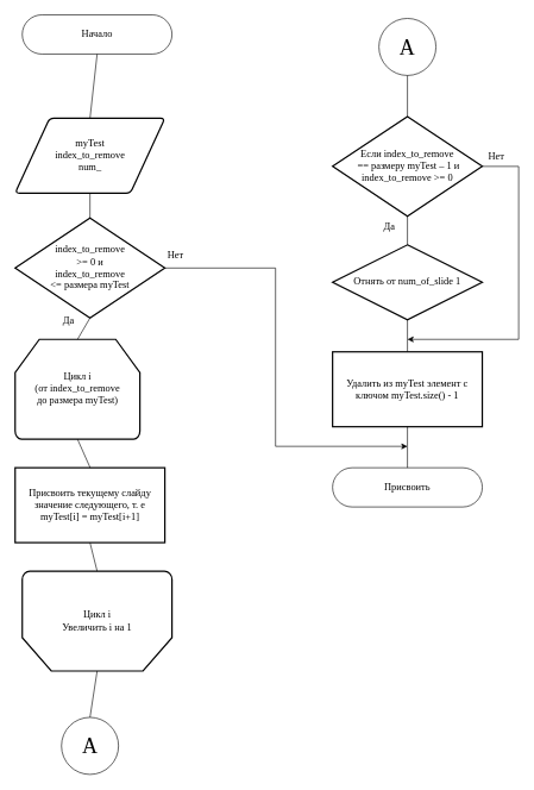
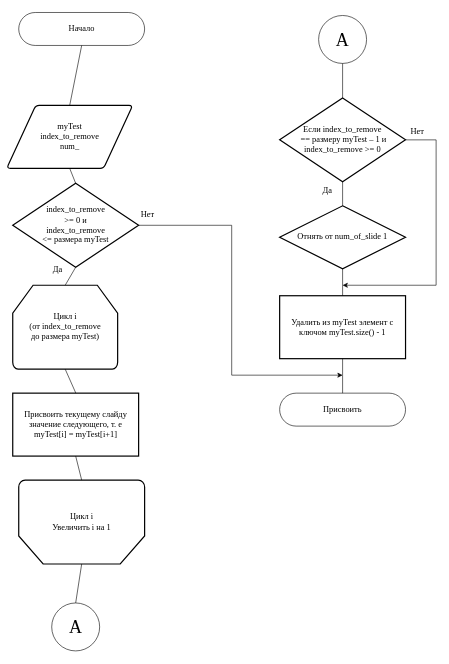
- <mxCell id="2" value="&lt;font style=&quot;font-size: 14px;&quot; face=&quot;Times New Roman&quot;&gt;myTest&lt;br&gt;index_to_remove&lt;br&gt;num_&lt;/font&gt;" style="shape=parallelogram;html=1;strokeWidth=2;perimeter=parallelogramPerimeter;whiteSpace=wrap;rounded=1;arcSize=12;size=0.23;aspect=fixed;" parent="1" vertex="1"><mxGeometry x="20.75" y="165" width="210" height="105" as="geometry" /></mxCell>
+ <mxCell id="2" value="&lt;font style=&quot;font-size: 14px;&quot; face=&quot;Times New Roman&quot;&gt;myTest&lt;br&gt;index_to_remove&lt;br&gt;num_&lt;/font&gt;" style="shape=parallelogram;html=1;strokeWidth=2;perimeter=parallelogramPerimeter;whiteSpace=wrap;rounded=1;arcSize=12;size=0.23;aspect=fixed;" parent="1" vertex="1"><mxGeometry x="10.75" y="175" width="210" height="105" as="geometry" /></mxCell>
